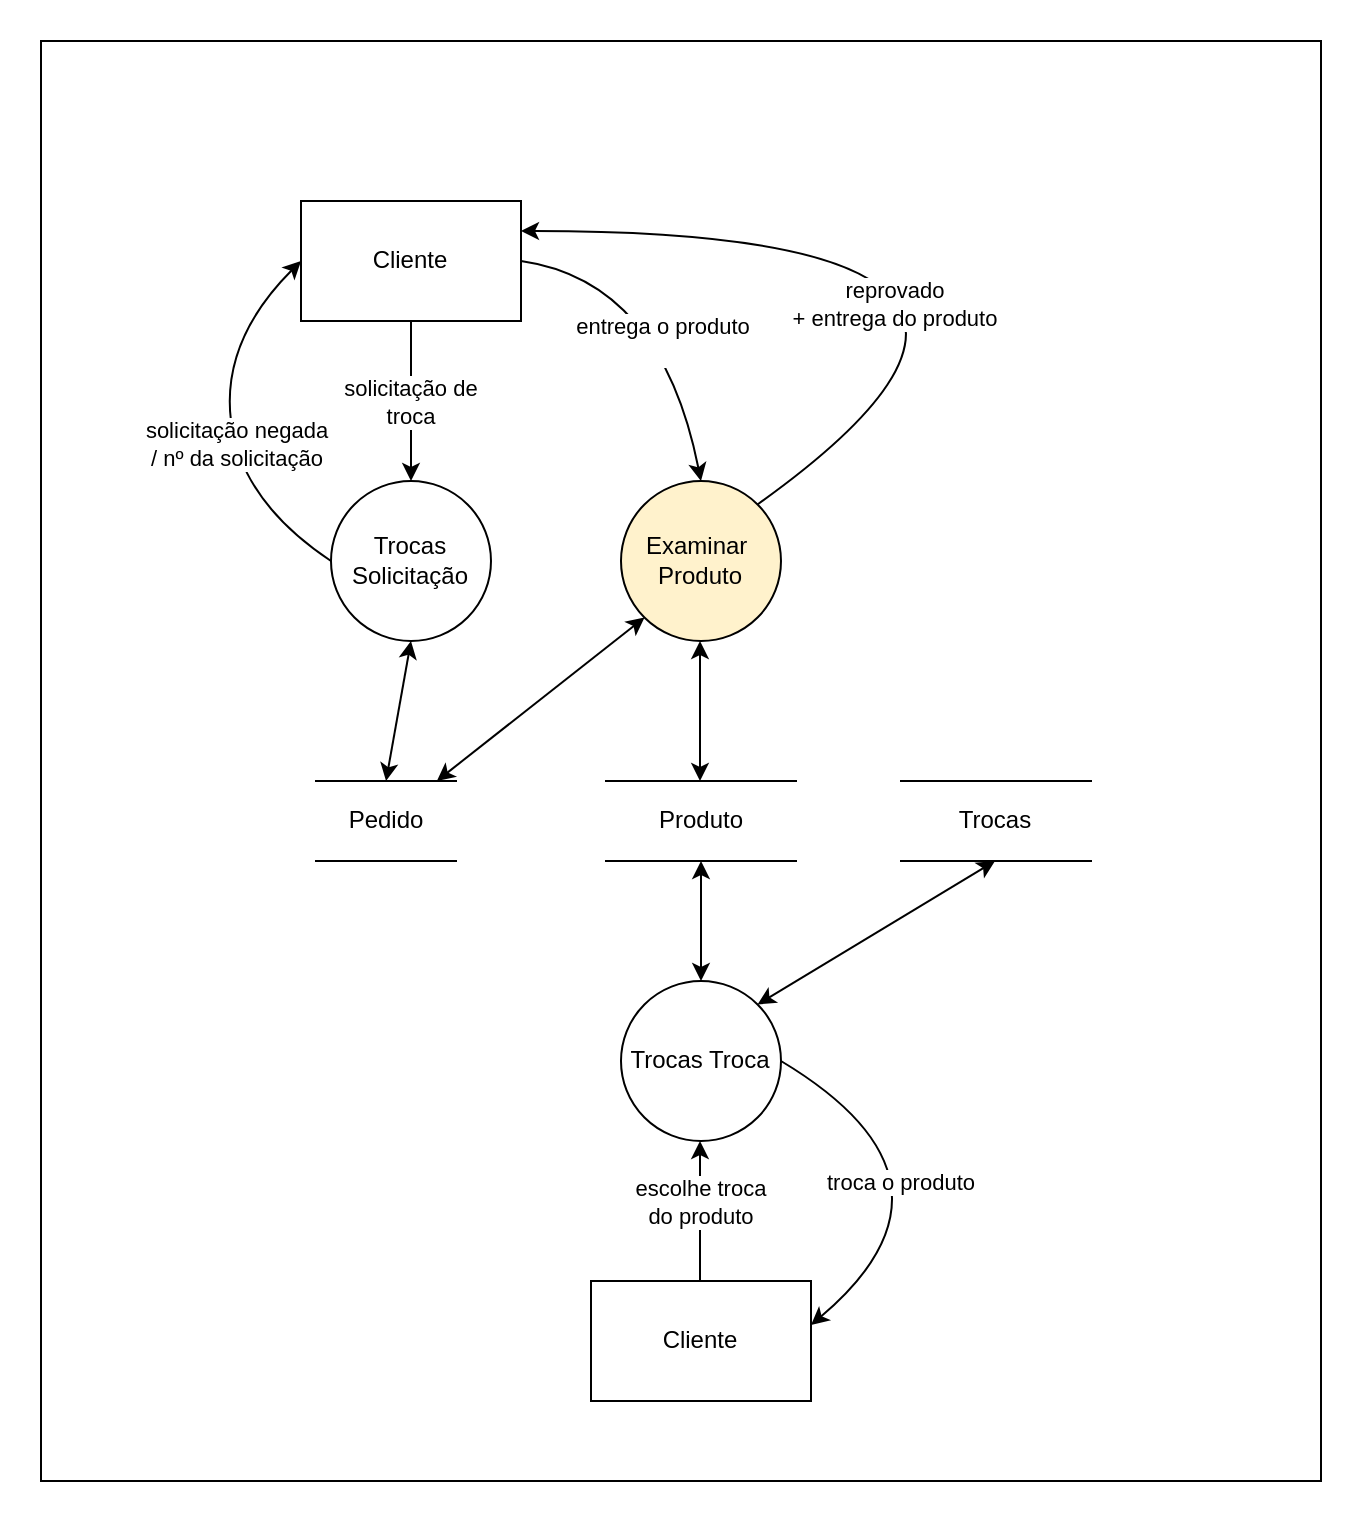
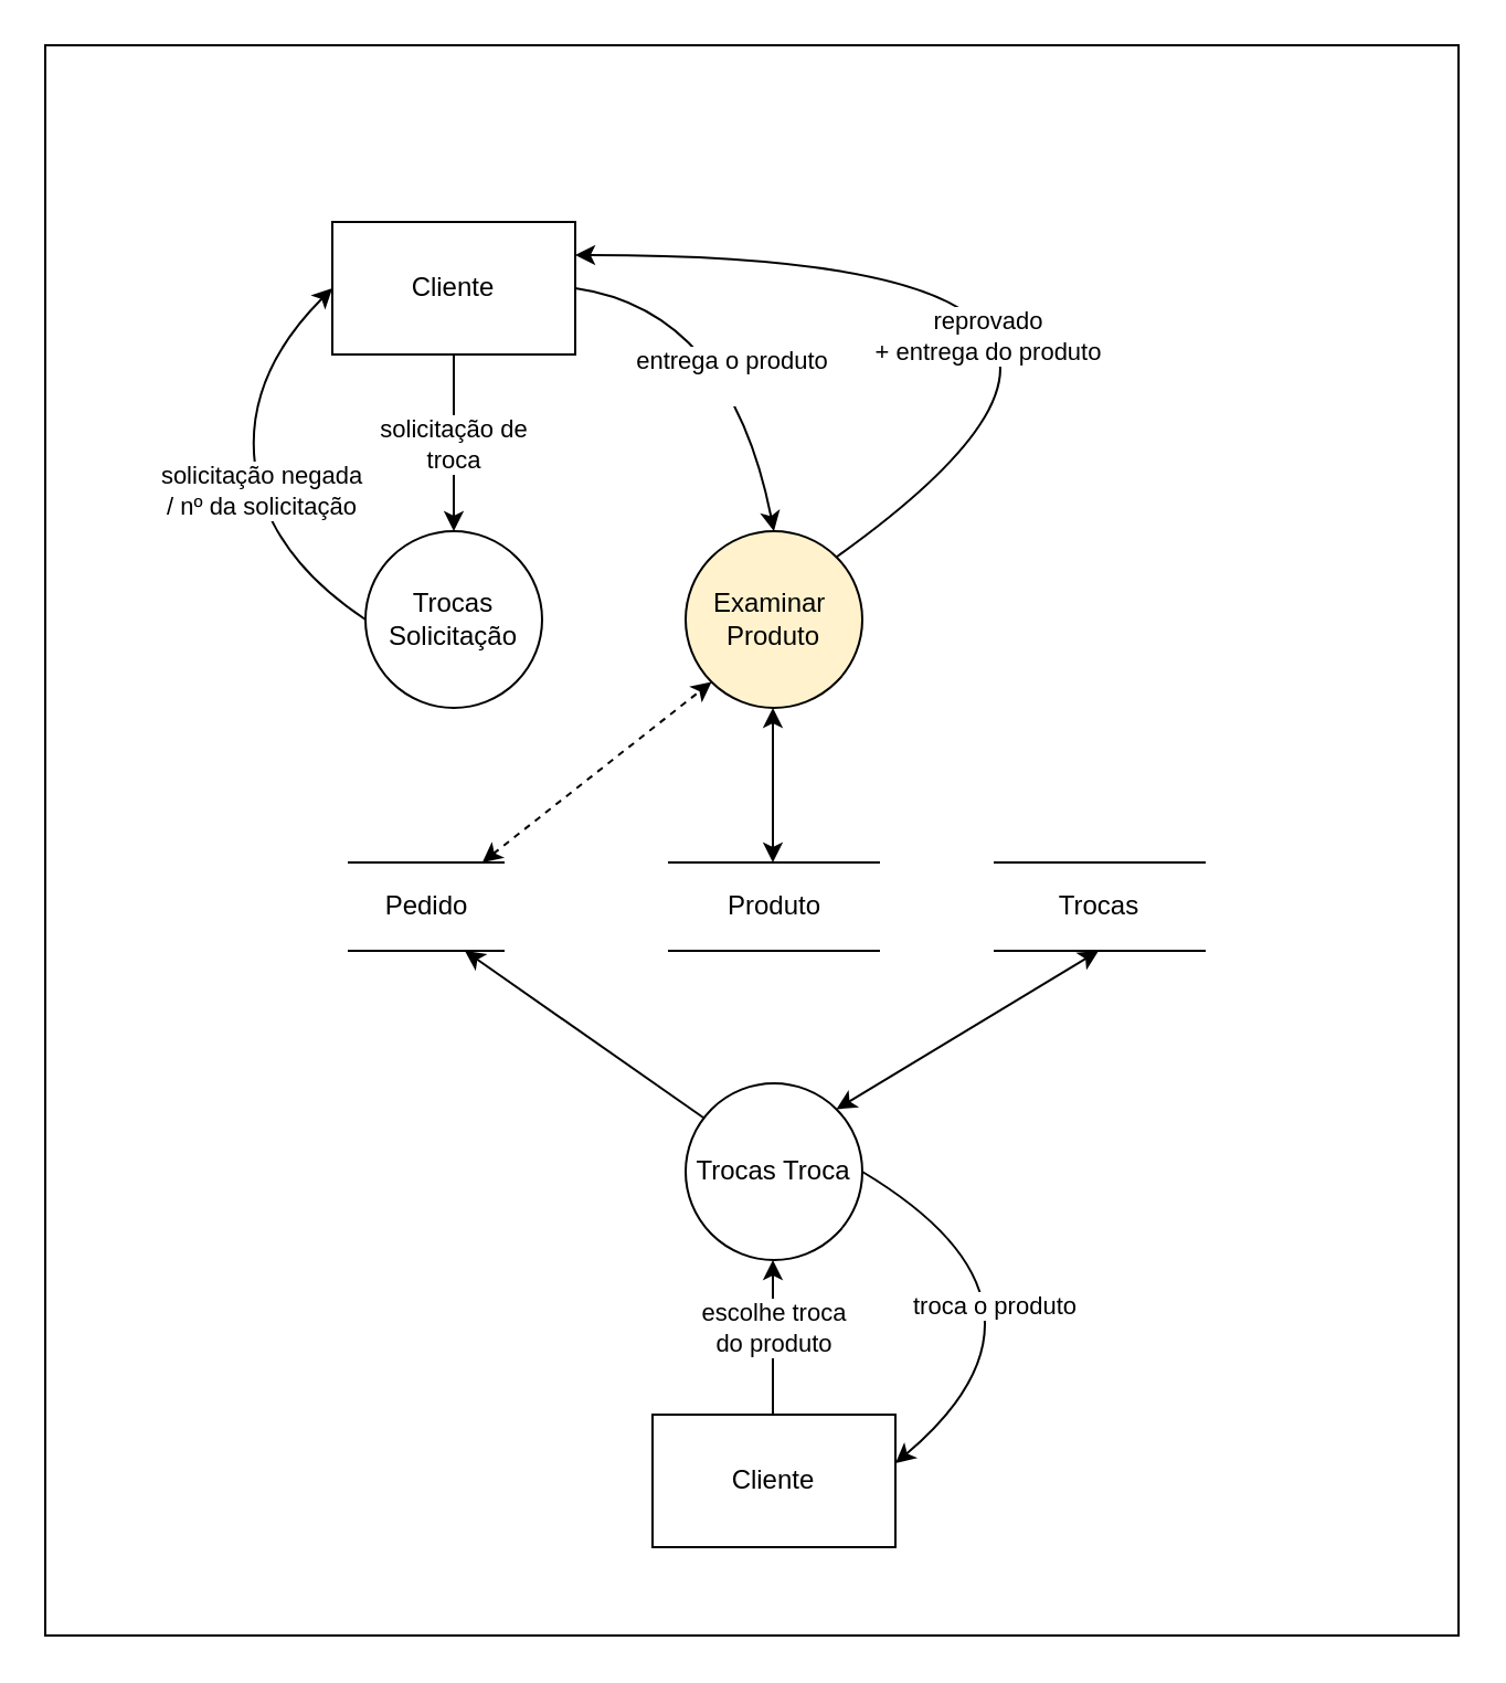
- <mxCell id="15" value="" style="endArrow=classic;startArrow=classic;html=1;entryX=0;entryY=1;entryDx=0;entryDy=0;" parent="1" source="12" target="9" edge="1"><mxGeometry width="50" height="50" relative="1" as="geometry"><mxPoint x="348.46" y="382.76" as="sourcePoint" /><mxPoint x="260.001" y="300.001" as="targetPoint" /></mxGeometry></mxCell>
+ <mxCell id="15" value="" style="endArrow=classic;startArrow=classic;html=1;entryX=0;entryY=1;entryDx=0;entryDy=0;dashed=1;" parent="1" source="12" target="9" edge="1"><mxGeometry width="50" height="50" relative="1" as="geometry"><mxPoint x="348.46" y="382.76" as="sourcePoint" /><mxPoint x="260.001" y="300.001" as="targetPoint" /></mxGeometry></mxCell>
- <mxCell id="14" value="" style="endArrow=classic;startArrow=classic;html=1;entryX=0.5;entryY=1;entryDx=0;entryDy=0;exitX=0.5;exitY=0;exitDx=0;exitDy=0;startFill=1;" parent="1" source="12" target="6" edge="1"><mxGeometry width="50" height="50" relative="1" as="geometry"><mxPoint x="410" y="350" as="sourcePoint" /><mxPoint x="460" y="300" as="targetPoint" /></mxGeometry></mxCell>
- <mxCell id="18" style="rounded=0;orthogonalLoop=1;jettySize=auto;html=1;entryX=0.5;entryY=1;entryDx=0;entryDy=0;startArrow=classic;startFill=1;endArrow=classic;endFill=1;" parent="1" source="19" target="13" edge="1"><mxGeometry relative="1" as="geometry" /></mxCell>
+ <mxCell id="25" value="" style="endArrow=classic;html=1;entryX=0.75;entryY=1;entryDx=0;entryDy=0;exitX=0.1;exitY=0.194;exitDx=0;exitDy=0;exitPerimeter=0;" parent="1" source="19" target="12" edge="1"><mxGeometry width="50" height="50" relative="1" as="geometry"><mxPoint x="80" y="520" as="sourcePoint" /><mxPoint x="130" y="470" as="targetPoint" /></mxGeometry></mxCell>
